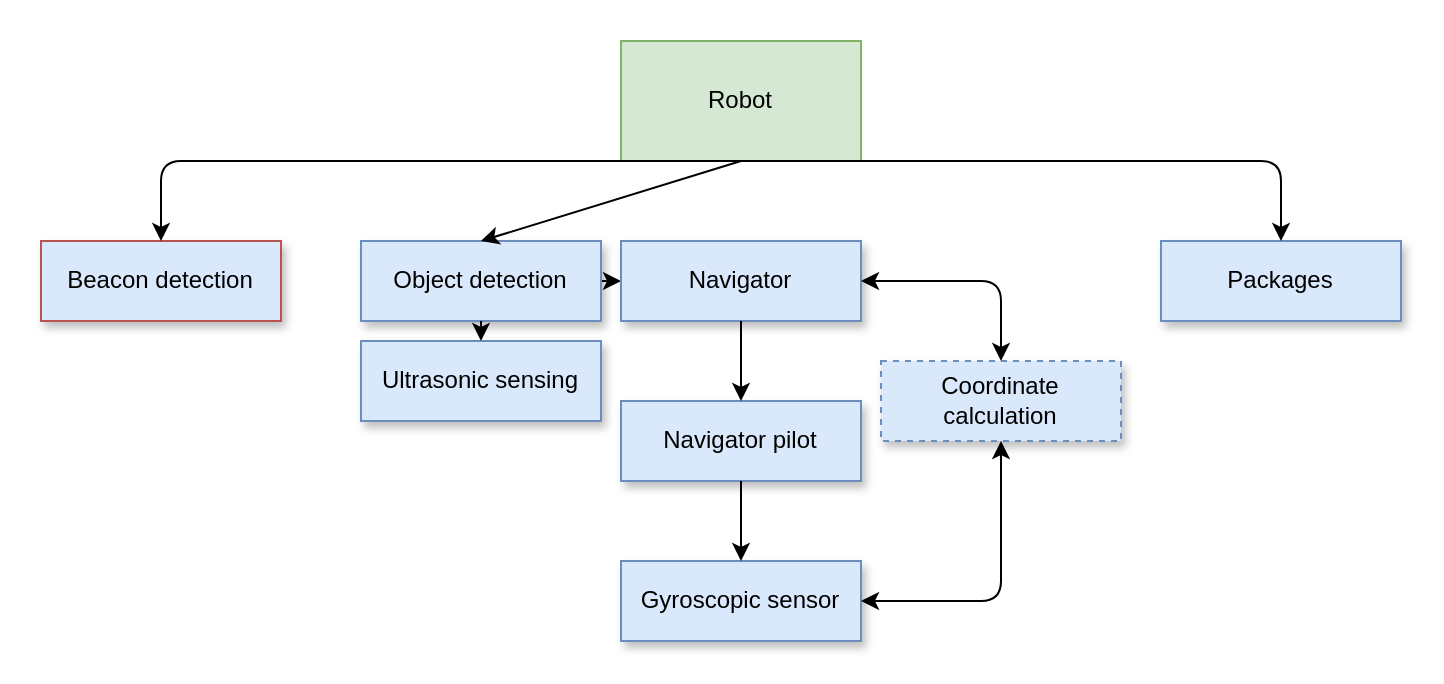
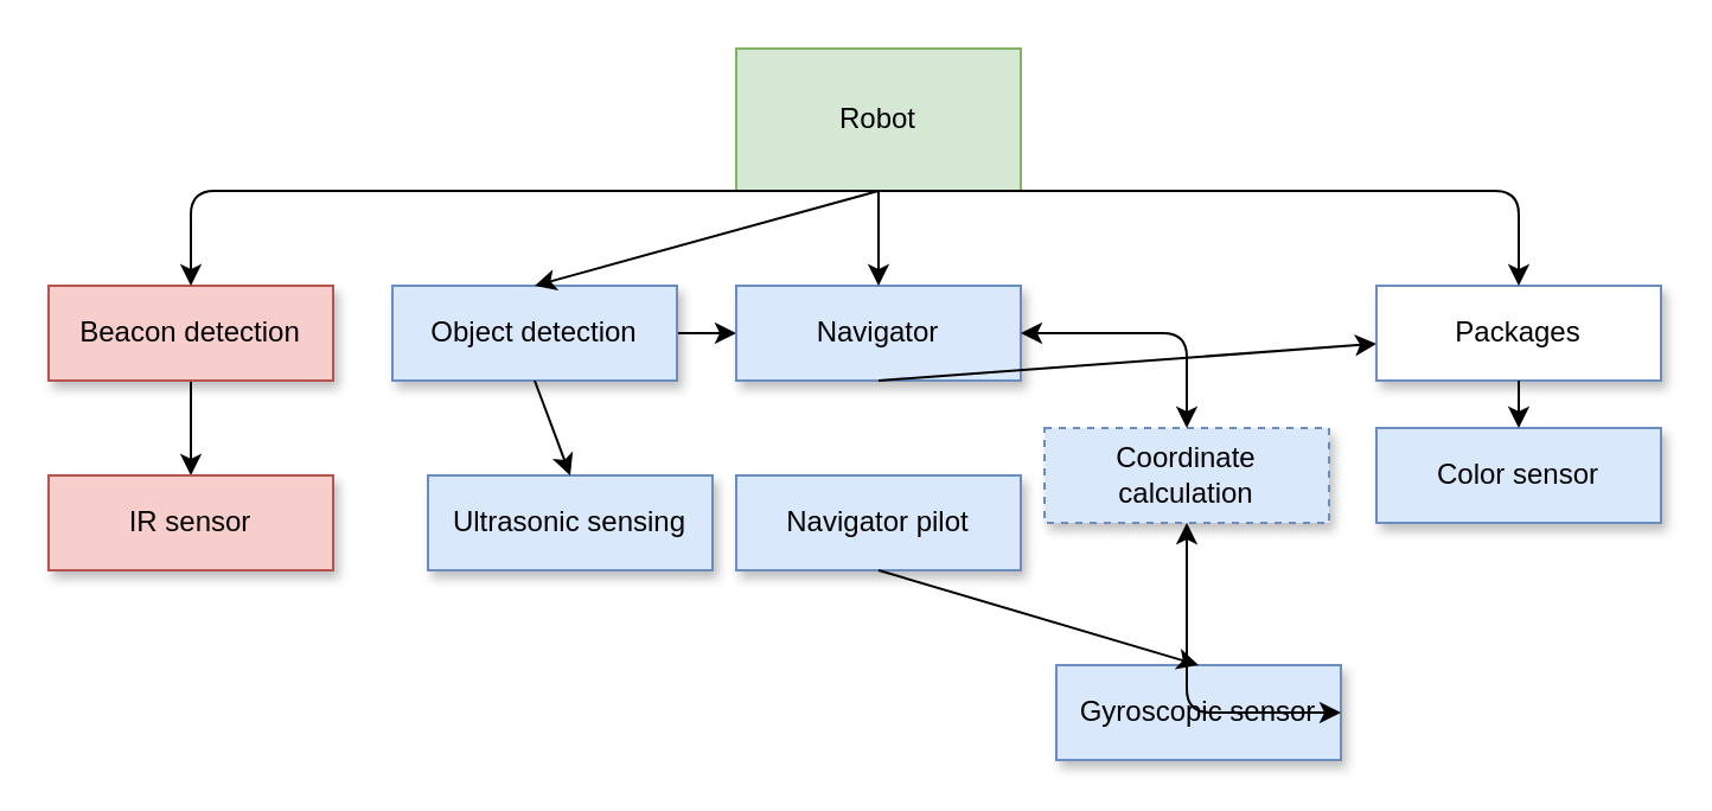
+ <mxCell id="20" value="" style="endArrow=classic;html=1;exitX=0.5;exitY=1;exitDx=0;exitDy=0;entryX=0.5;entryY=0;entryDx=0;entryDy=0;shadow=0;" parent="1" source="2" target="9" edge="1"><mxGeometry width="50" height="50" relative="1" as="geometry"><mxPoint x="20" y="350" as="sourcePoint" /><mxPoint x="70" y="300" as="targetPoint" /></mxGeometry></mxCell>
- <mxCell id="4" value="Beacon detection&lt;br&gt;" style="rounded=0;whiteSpace=wrap;html=1;fillColor=#dae8fc;strokeColor=#b85450;shadow=1;" parent="1" vertex="1"><mxGeometry x="20" y="120" width="120" height="40" as="geometry" /></mxCell>
+ <mxCell id="4" value="Beacon detection&lt;br&gt;" style="rounded=0;whiteSpace=wrap;html=1;fillColor=#f8cecc;strokeColor=#b85450;shadow=1;" parent="1" vertex="1"><mxGeometry x="20" y="120" width="120" height="40" as="geometry" /></mxCell>
- <mxCell id="7" value="Object detection" style="rounded=0;whiteSpace=wrap;html=1;fillColor=#dae8fc;strokeColor=#6c8ebf;shadow=1;" parent="1" vertex="1"><mxGeometry x="180" y="120" width="120" height="40" as="geometry" /></mxCell>
+ <mxCell id="7" value="Object detection" style="rounded=0;whiteSpace=wrap;html=1;fillColor=#dae8fc;strokeColor=#6c8ebf;shadow=1;" parent="1" vertex="1"><mxGeometry x="165" y="120" width="120" height="40" as="geometry" /></mxCell>
- <mxCell id="17" value="Packages" style="rounded=0;whiteSpace=wrap;html=1;shadow=1;fillColor=#dae8fc;strokeColor=#6c8ebf;" parent="1" vertex="1"><mxGeometry x="580" y="120" width="120" height="40" as="geometry" /></mxCell>
+ <mxCell id="17" value="Packages" style="rounded=0;whiteSpace=wrap;html=1;shadow=1;fillColor=#ffffff;strokeColor=#6c8ebf;" parent="1" vertex="1"><mxGeometry x="580" y="120" width="120" height="40" as="geometry" /></mxCell>
+ <mxCell id="23" value="" style="endArrow=classic;html=1;exitX=0.5;exitY=1;exitDx=0;exitDy=0;entryX=0.5;entryY=0;entryDx=0;entryDy=0;shadow=0;" parent="1" source="17" target="18" edge="1"><mxGeometry width="50" height="50" relative="1" as="geometry"><mxPoint x="250" y="350" as="sourcePoint" /><mxPoint x="300" y="300" as="targetPoint" /></mxGeometry></mxCell>
+ <mxCell id="3" value="" style="edgeStyle=orthogonalEdgeStyle;rounded=0;orthogonalLoop=1;jettySize=auto;html=1;shadow=0;" parent="1" source="4" target="5" edge="1"><mxGeometry relative="1" as="geometry" /></mxCell>
- <mxCell id="12" value="" style="endArrow=classic;html=1;exitX=0.5;exitY=1;exitDx=0;exitDy=0;entryX=0.5;entryY=0;entryDx=0;entryDy=0;shadow=0;" parent="1" source="9" target="10" edge="1"><mxGeometry width="50" height="50" relative="1" as="geometry"><mxPoint x="20" y="350" as="sourcePoint" /><mxPoint x="70" y="300" as="targetPoint" /></mxGeometry></mxCell>
+ <mxCell id="12" value="" style="endArrow=classic;html=1;exitX=0.5;exitY=1;exitDx=0;exitDy=0;shadow=0;" parent="1" source="9" target="17" edge="1"><mxGeometry width="50" height="50" relative="1" as="geometry"><mxPoint x="20" y="350" as="sourcePoint" /><mxPoint x="70" y="300" as="targetPoint" /></mxGeometry></mxCell>
- <mxCell id="8" value="Ultrasonic sensing&lt;br&gt;" style="rounded=0;whiteSpace=wrap;html=1;fillColor=#dae8fc;strokeColor=#6c8ebf;shadow=1;" parent="1" vertex="1"><mxGeometry x="180" y="170" width="120" height="40" as="geometry" /></mxCell>
+ <mxCell id="8" value="Ultrasonic sensing&lt;br&gt;" style="rounded=0;whiteSpace=wrap;html=1;fillColor=#dae8fc;strokeColor=#6c8ebf;shadow=1;" parent="1" vertex="1"><mxGeometry x="180" y="200" width="120" height="40" as="geometry" /></mxCell>
+ <mxCell id="18" value="Color sensor" style="rounded=0;whiteSpace=wrap;html=1;shadow=1;fillColor=#dae8fc;strokeColor=#6c8ebf;" parent="1" vertex="1"><mxGeometry x="580" y="180" width="120" height="40" as="geometry" /></mxCell>
+ <mxCell id="5" value="IR sensor&lt;br&gt;" style="rounded=0;whiteSpace=wrap;html=1;fillColor=#f8cecc;strokeColor=#b85450;shadow=1;" parent="1" vertex="1"><mxGeometry x="20" y="200" width="120" height="40" as="geometry" /></mxCell>
- <mxCell id="11" value="Gyroscopic sensor&lt;br&gt;" style="rounded=0;whiteSpace=wrap;html=1;shadow=1;fillColor=#dae8fc;strokeColor=#6c8ebf;" parent="1" vertex="1"><mxGeometry x="310" y="280" width="120" height="40" as="geometry" /></mxCell>
+ <mxCell id="11" value="Gyroscopic sensor&lt;br&gt;" style="rounded=0;whiteSpace=wrap;html=1;shadow=1;fillColor=#dae8fc;strokeColor=#6c8ebf;" parent="1" vertex="1"><mxGeometry x="445" y="280" width="120" height="40" as="geometry" /></mxCell>
